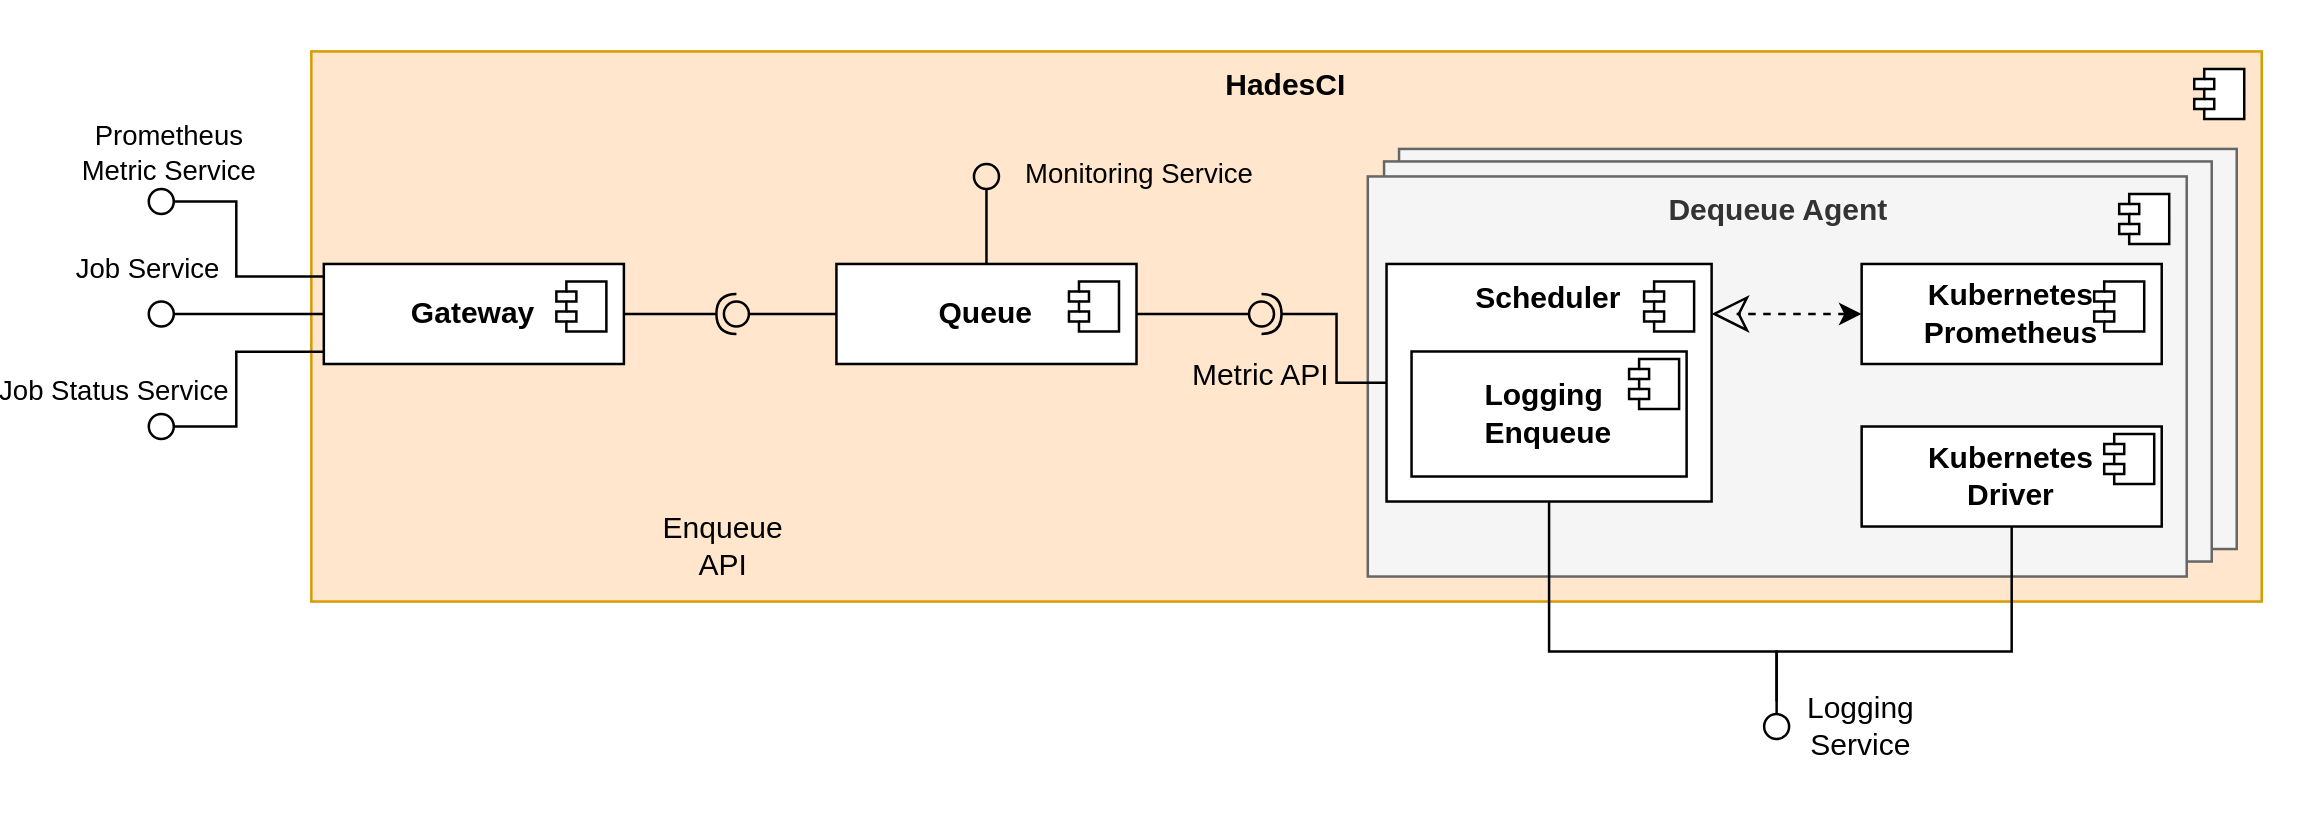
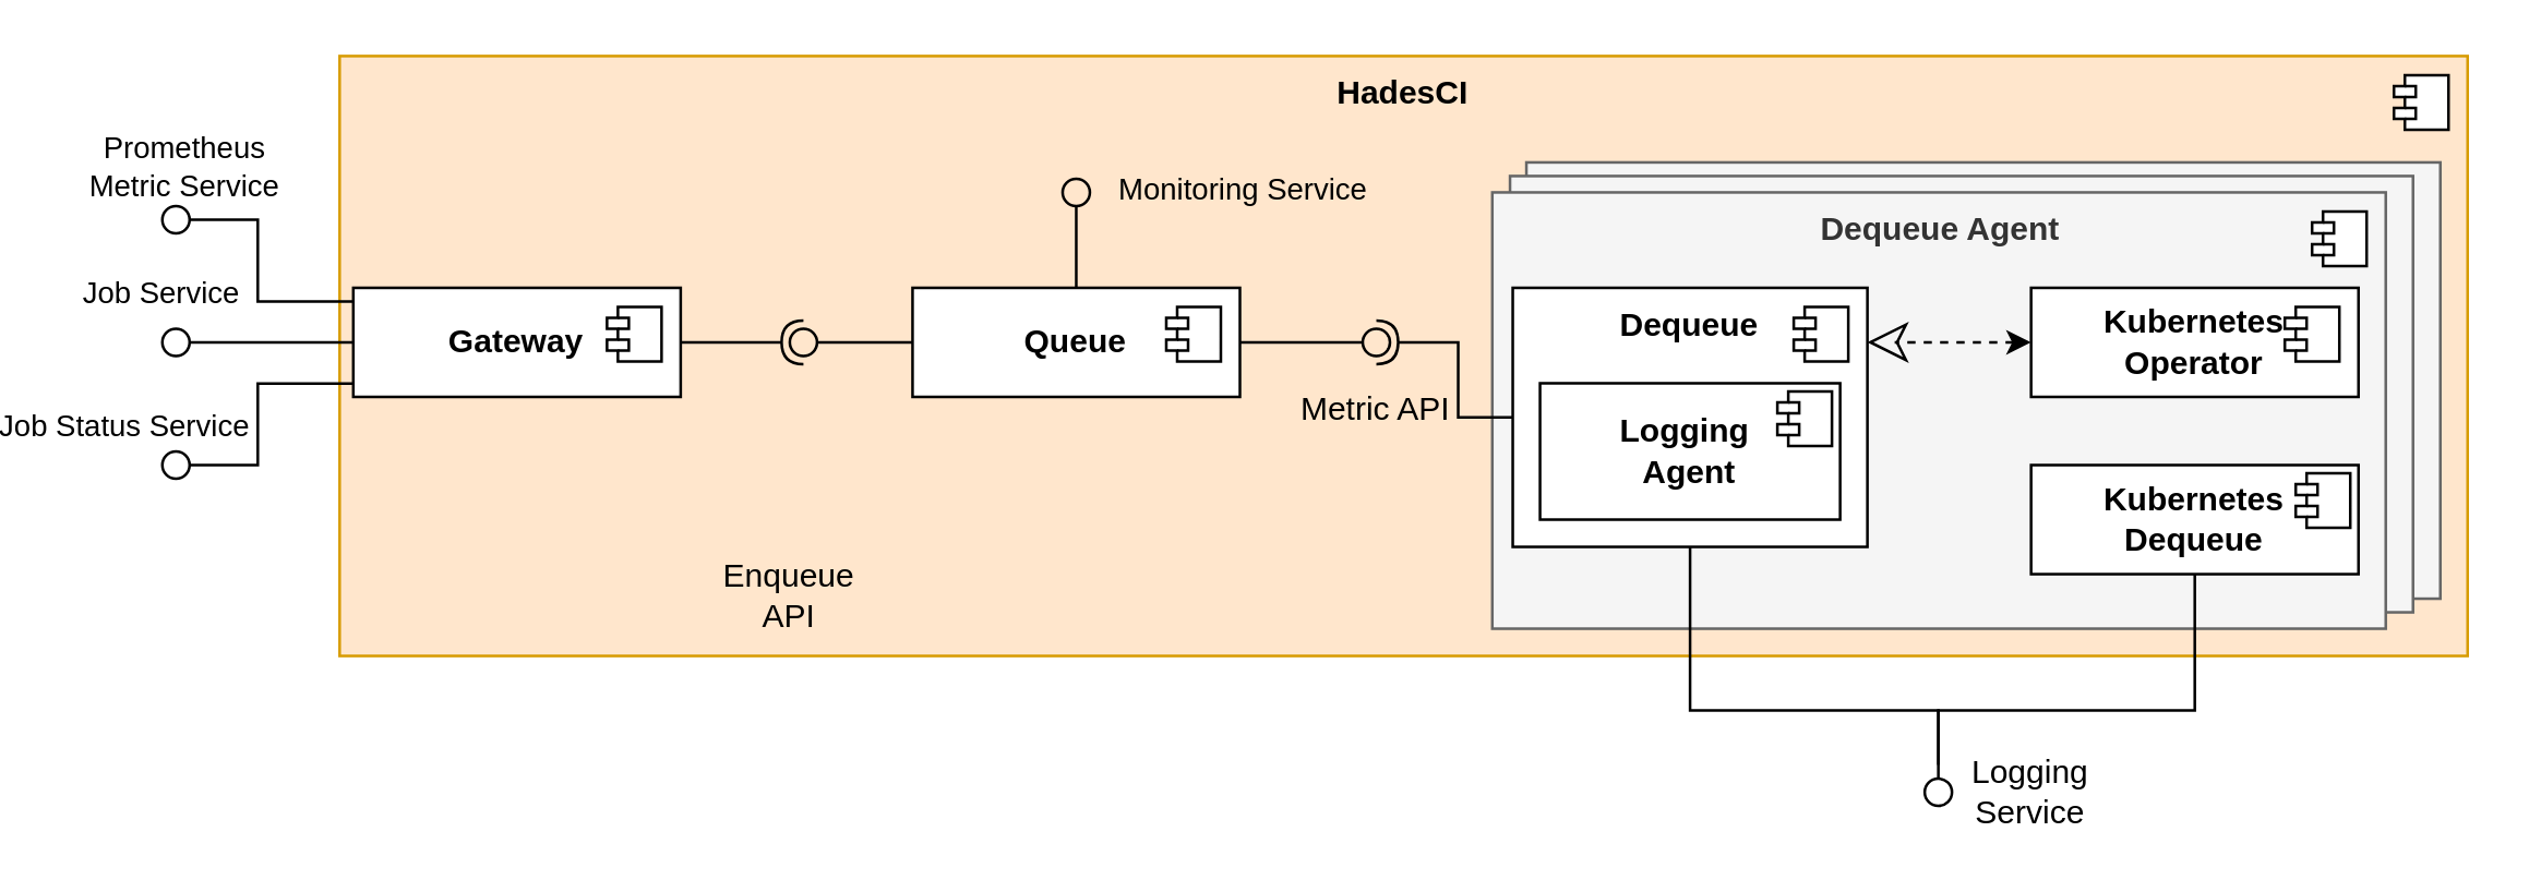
- <mxCell id="16" value="&lt;b&gt;Scheduler&lt;/b&gt;" style="html=1;dropTarget=0;whiteSpace=wrap;verticalAlign=top;" parent="1" vertex="1"><mxGeometry x="550" y="105" width="130" height="95" as="geometry" /></mxCell>
+ <mxCell id="16" value="&lt;b&gt;Dequeue&lt;/b&gt;" style="html=1;dropTarget=0;whiteSpace=wrap;verticalAlign=top;" parent="1" vertex="1"><mxGeometry x="550" y="105" width="130" height="95" as="geometry" /></mxCell>
- <mxCell id="18" value="&lt;b&gt;Kubernetes&lt;/b&gt;&lt;div&gt;&lt;b&gt;Prometheus&lt;/b&gt;&lt;/div&gt;" style="html=1;dropTarget=0;whiteSpace=wrap;" parent="1" vertex="1"><mxGeometry x="740" y="105" width="120" height="40" as="geometry" /></mxCell>
+ <mxCell id="18" value="&lt;b&gt;Kubernetes&lt;/b&gt;&lt;div&gt;&lt;b&gt;Operator&lt;/b&gt;&lt;/div&gt;" style="html=1;dropTarget=0;whiteSpace=wrap;" parent="1" vertex="1"><mxGeometry x="740" y="105" width="120" height="40" as="geometry" /></mxCell>
- <mxCell id="37" value="&lt;b&gt;Logging&amp;nbsp;&lt;/b&gt;&lt;div&gt;&lt;div&gt;&lt;b&gt;Enqueue&lt;/b&gt;&lt;/div&gt;&lt;/div&gt;" style="html=1;dropTarget=0;whiteSpace=wrap;" parent="1" vertex="1"><mxGeometry x="560" y="140" width="110" height="50" as="geometry" /></mxCell>
+ <mxCell id="37" value="&lt;b&gt;Logging&amp;nbsp;&lt;/b&gt;&lt;div&gt;&lt;div&gt;&lt;b&gt;Agent&lt;/b&gt;&lt;/div&gt;&lt;/div&gt;" style="html=1;dropTarget=0;whiteSpace=wrap;" parent="1" vertex="1"><mxGeometry x="560" y="140" width="110" height="50" as="geometry" /></mxCell>
- <mxCell id="32" value="&lt;b style=&quot;background-color: transparent; color: light-dark(rgb(0, 0, 0), rgb(255, 255, 255));&quot;&gt;Kubernetes&lt;/b&gt;&lt;div&gt;&lt;b style=&quot;background-color: transparent; color: light-dark(rgb(0, 0, 0), rgb(255, 255, 255));&quot;&gt;Driver&lt;/b&gt;&lt;/div&gt;" style="html=1;dropTarget=0;whiteSpace=wrap;" parent="1" vertex="1"><mxGeometry x="740" y="170" width="120" height="40" as="geometry" /></mxCell>
+ <mxCell id="32" value="&lt;b style=&quot;background-color: transparent; color: light-dark(rgb(0, 0, 0), rgb(255, 255, 255));&quot;&gt;Kubernetes&lt;/b&gt;&lt;div&gt;&lt;b style=&quot;background-color: transparent; color: light-dark(rgb(0, 0, 0), rgb(255, 255, 255));&quot;&gt;Dequeue&lt;/b&gt;&lt;/div&gt;" style="html=1;dropTarget=0;whiteSpace=wrap;" parent="1" vertex="1"><mxGeometry x="740" y="170" width="120" height="40" as="geometry" /></mxCell>
